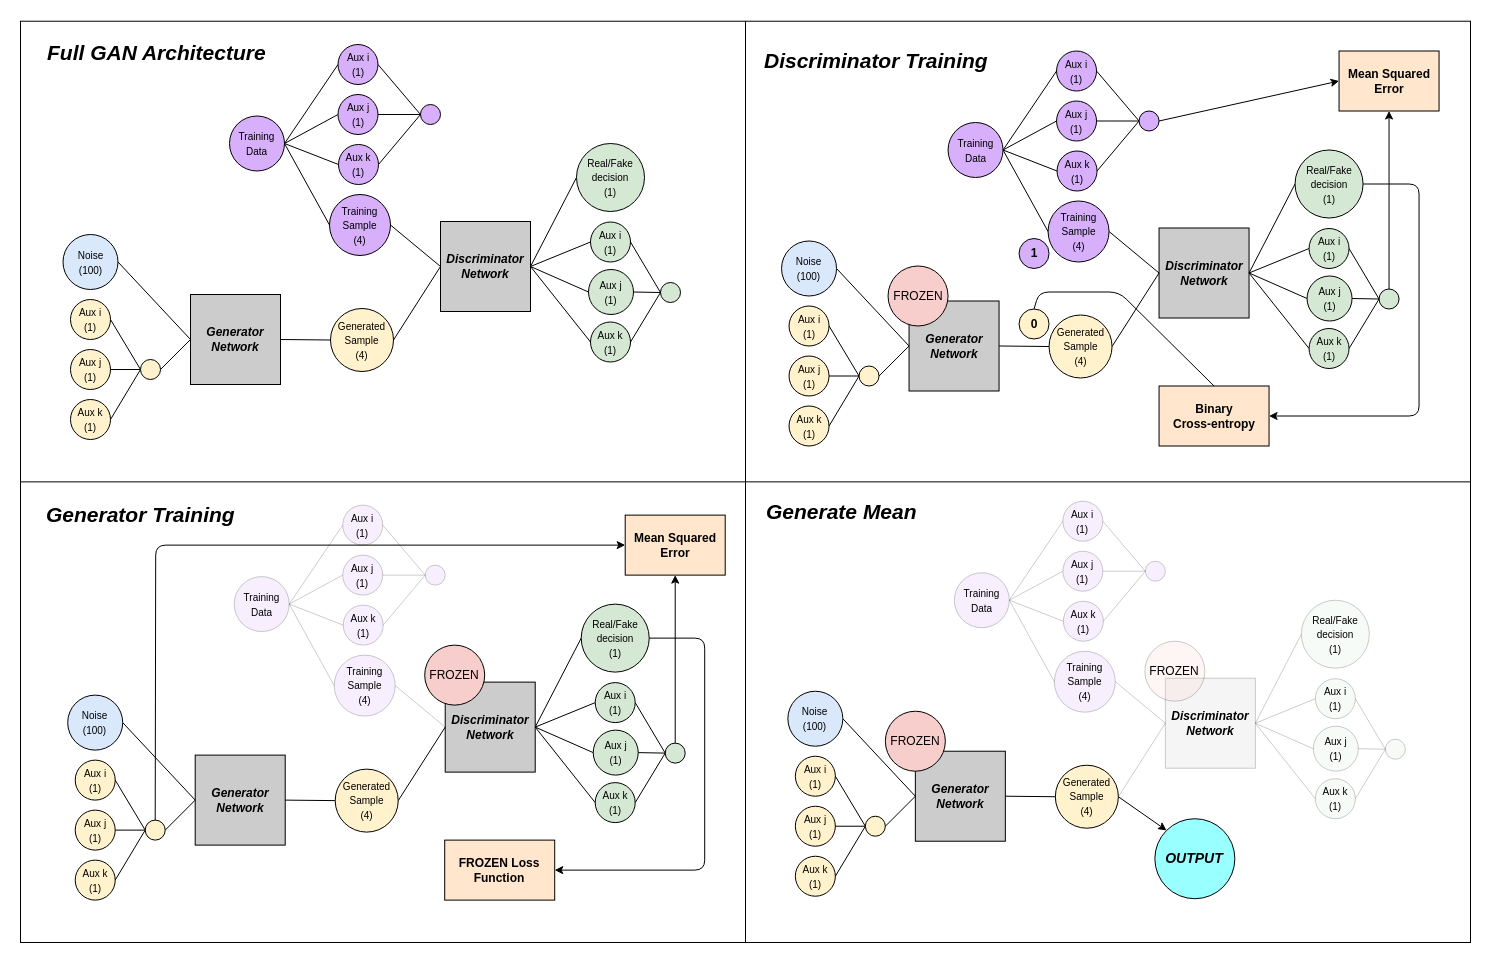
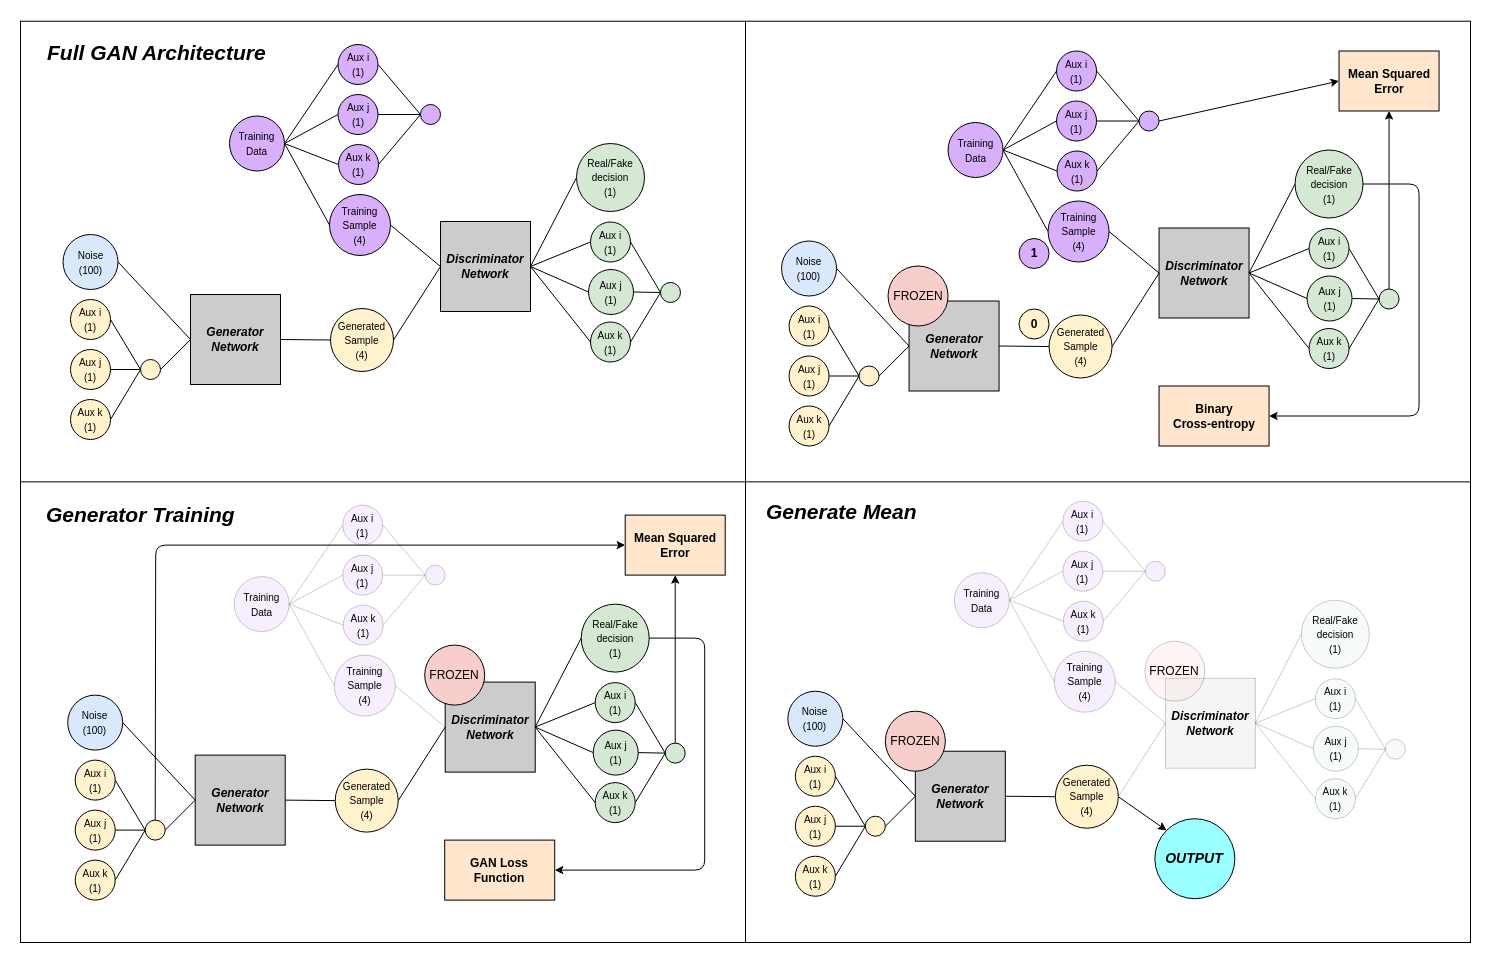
- <mxCell id="86" value="&lt;b&gt;&lt;i&gt;&lt;font style=&quot;font-size: 21px&quot;&gt;Discriminator Training&lt;/font&gt;&lt;/i&gt;&lt;/b&gt;" style="text;html=1;strokeColor=none;fillColor=none;align=left;verticalAlign=middle;whiteSpace=wrap;rounded=0;" parent="1" vertex="1"><mxGeometry x="762.2" y="49.75" width="245" height="20" as="geometry" /></mxCell>
- <mxCell id="94" value="" style="endArrow=none;html=1;entryX=0.5;entryY=0;entryDx=0;entryDy=0;exitX=0.5;exitY=0;exitDx=0;exitDy=0;" parent="1" source="91" target="93" edge="1"><mxGeometry width="50" height="50" relative="1" as="geometry"><mxPoint x="578.55" y="521.5" as="sourcePoint" /><mxPoint x="628.55" y="471.5" as="targetPoint" /><Array as="points"><mxPoint x="1118.55" y="291.5" /><mxPoint x="1038.55" y="291.5" /></Array></mxGeometry></mxCell>
- <mxCell id="142" value="&lt;b&gt;FROZEN Loss Function&lt;/b&gt;" style="rounded=0;whiteSpace=wrap;html=1;strokeColor=#000000;fillColor=#ffe6cc;" parent="1" vertex="1"><mxGeometry x="444.21" y="839.61" width="110" height="60" as="geometry" /></mxCell>
+ <mxCell id="142" value="&lt;b&gt;GAN Loss Function&lt;/b&gt;" style="rounded=0;whiteSpace=wrap;html=1;strokeColor=#000000;fillColor=#ffe6cc;" parent="1" vertex="1"><mxGeometry x="444.21" y="839.61" width="110" height="60" as="geometry" /></mxCell>
